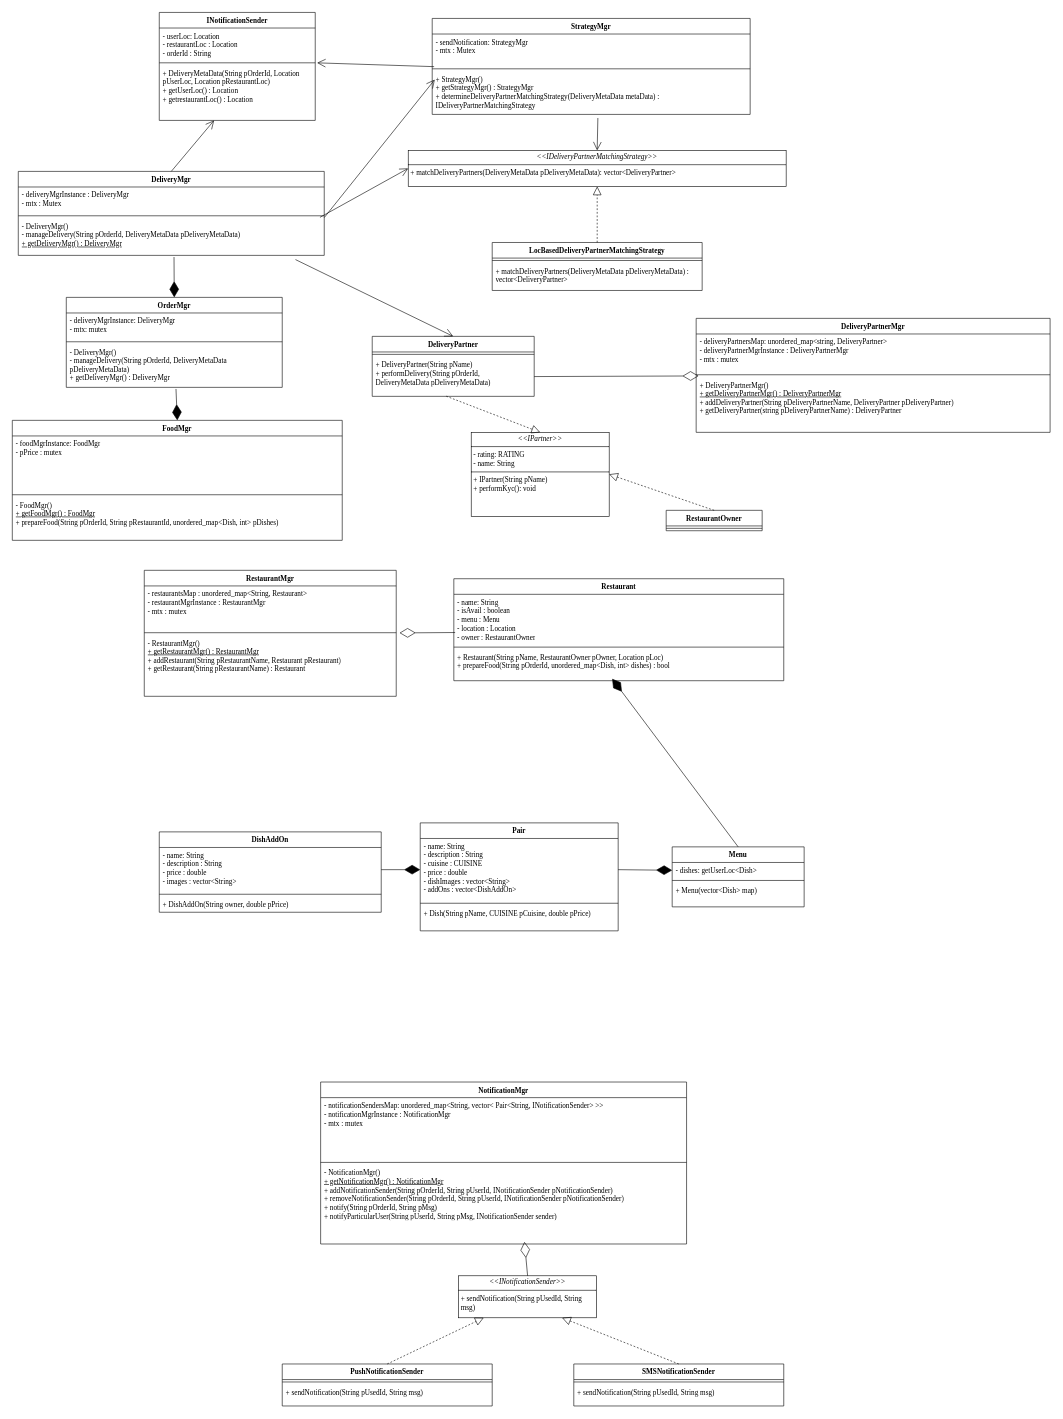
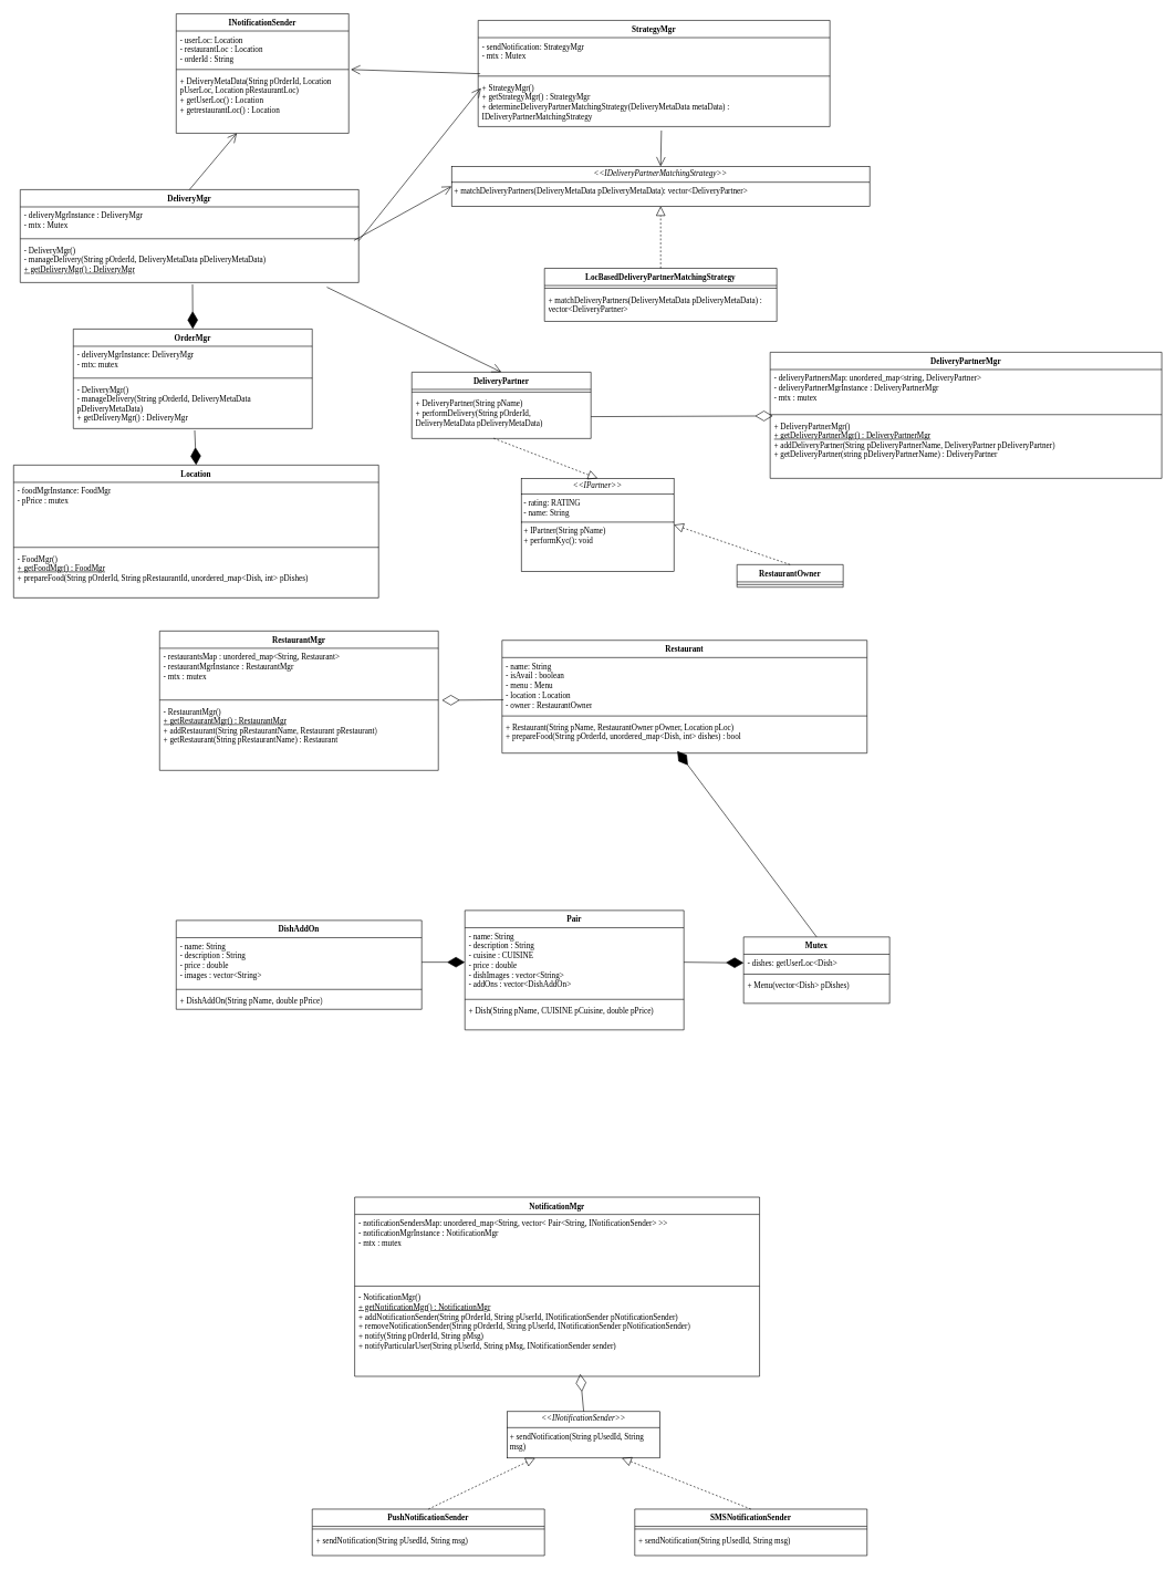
- <mxCell id="30" value="&lt;font face=&quot;Lucida Console&quot;&gt;FoodMgr&lt;/font&gt;" style="swimlane;fontStyle=1;align=center;verticalAlign=top;childLayout=stackLayout;horizontal=1;startSize=26;horizontalStack=0;resizeParent=1;resizeParentMax=0;resizeLast=0;collapsible=1;marginBottom=0;whiteSpace=wrap;html=1;spacingLeft=4;spacingRight=4;fontFamily=Helvetica;fontSize=12;fontColor=default;fillColor=none;gradientColor=none;" vertex="1" parent="1"><mxGeometry x="20" y="700" width="550" height="200" as="geometry" /></mxCell>
+ <mxCell id="30" value="&lt;font face=&quot;Lucida Console&quot;&gt;Location&lt;/font&gt;" style="swimlane;fontStyle=1;align=center;verticalAlign=top;childLayout=stackLayout;horizontal=1;startSize=26;horizontalStack=0;resizeParent=1;resizeParentMax=0;resizeLast=0;collapsible=1;marginBottom=0;whiteSpace=wrap;html=1;spacingLeft=4;spacingRight=4;fontFamily=Helvetica;fontSize=12;fontColor=default;fillColor=none;gradientColor=none;" vertex="1" parent="1"><mxGeometry x="20" y="700" width="550" height="200" as="geometry" /></mxCell>
- <mxCell id="42" value="&lt;font face=&quot;Lucida Console&quot;&gt;Menu&lt;/font&gt;" style="swimlane;fontStyle=1;align=center;verticalAlign=top;childLayout=stackLayout;horizontal=1;startSize=26;horizontalStack=0;resizeParent=1;resizeParentMax=0;resizeLast=0;collapsible=1;marginBottom=0;whiteSpace=wrap;html=1;spacingLeft=4;spacingRight=4;fontFamily=Helvetica;fontSize=12;fontColor=default;fillColor=none;gradientColor=none;" vertex="1" parent="1"><mxGeometry x="1120" y="1411" width="220" height="100" as="geometry" /></mxCell>
+ <mxCell id="42" value="&lt;font face=&quot;Lucida Console&quot;&gt;Mutex&lt;/font&gt;" style="swimlane;fontStyle=1;align=center;verticalAlign=top;childLayout=stackLayout;horizontal=1;startSize=26;horizontalStack=0;resizeParent=1;resizeParentMax=0;resizeLast=0;collapsible=1;marginBottom=0;whiteSpace=wrap;html=1;spacingLeft=4;spacingRight=4;fontFamily=Helvetica;fontSize=12;fontColor=default;fillColor=none;gradientColor=none;" vertex="1" parent="1"><mxGeometry x="1120" y="1411" width="220" height="100" as="geometry" /></mxCell>
- <mxCell id="45" value="&lt;font face=&quot;Lucida Console&quot;&gt;+ Menu(vector&amp;lt;Dish&amp;gt; map)&lt;/font&gt;" style="text;strokeColor=none;fillColor=none;align=left;verticalAlign=top;spacingLeft=4;spacingRight=4;overflow=hidden;rotatable=0;points=[[0,0.5],[1,0.5]];portConstraint=eastwest;whiteSpace=wrap;html=1;fontFamily=Helvetica;fontSize=12;fontColor=default;" vertex="1" parent="42"><mxGeometry y="60" width="220" height="40" as="geometry" /></mxCell>
+ <mxCell id="45" value="&lt;font face=&quot;Lucida Console&quot;&gt;+ Menu(vector&amp;lt;Dish&amp;gt; pDishes)&lt;/font&gt;" style="text;strokeColor=none;fillColor=none;align=left;verticalAlign=top;spacingLeft=4;spacingRight=4;overflow=hidden;rotatable=0;points=[[0,0.5],[1,0.5]];portConstraint=eastwest;whiteSpace=wrap;html=1;fontFamily=Helvetica;fontSize=12;fontColor=default;" vertex="1" parent="42"><mxGeometry y="60" width="220" height="40" as="geometry" /></mxCell>
- <mxCell id="53" value="&lt;font face=&quot;Lucida Console&quot;&gt;+ DishAddOn(String owner, double pPrice)&lt;/font&gt;" style="text;strokeColor=none;fillColor=none;align=left;verticalAlign=top;spacingLeft=4;spacingRight=4;overflow=hidden;rotatable=0;points=[[0,0.5],[1,0.5]];portConstraint=eastwest;whiteSpace=wrap;html=1;fontFamily=Helvetica;fontSize=12;fontColor=default;" vertex="1" parent="50"><mxGeometry y="108" width="370" height="26" as="geometry" /></mxCell>
+ <mxCell id="53" value="&lt;font face=&quot;Lucida Console&quot;&gt;+ DishAddOn(String pName, double pPrice)&lt;/font&gt;" style="text;strokeColor=none;fillColor=none;align=left;verticalAlign=top;spacingLeft=4;spacingRight=4;overflow=hidden;rotatable=0;points=[[0,0.5],[1,0.5]];portConstraint=eastwest;whiteSpace=wrap;html=1;fontFamily=Helvetica;fontSize=12;fontColor=default;" vertex="1" parent="50"><mxGeometry y="108" width="370" height="26" as="geometry" /></mxCell>
